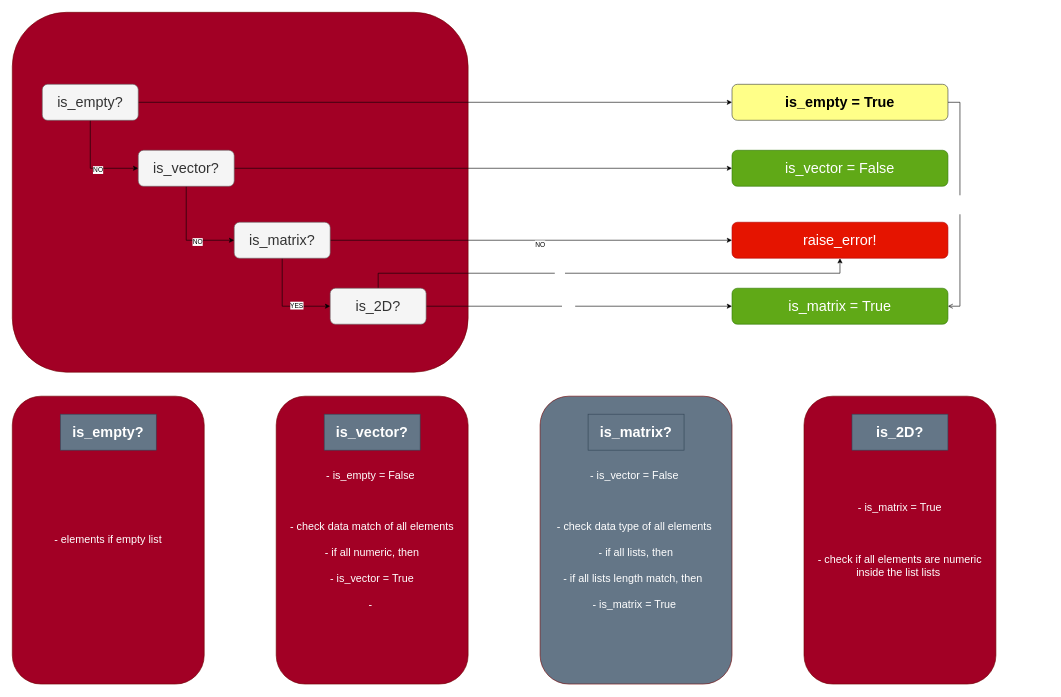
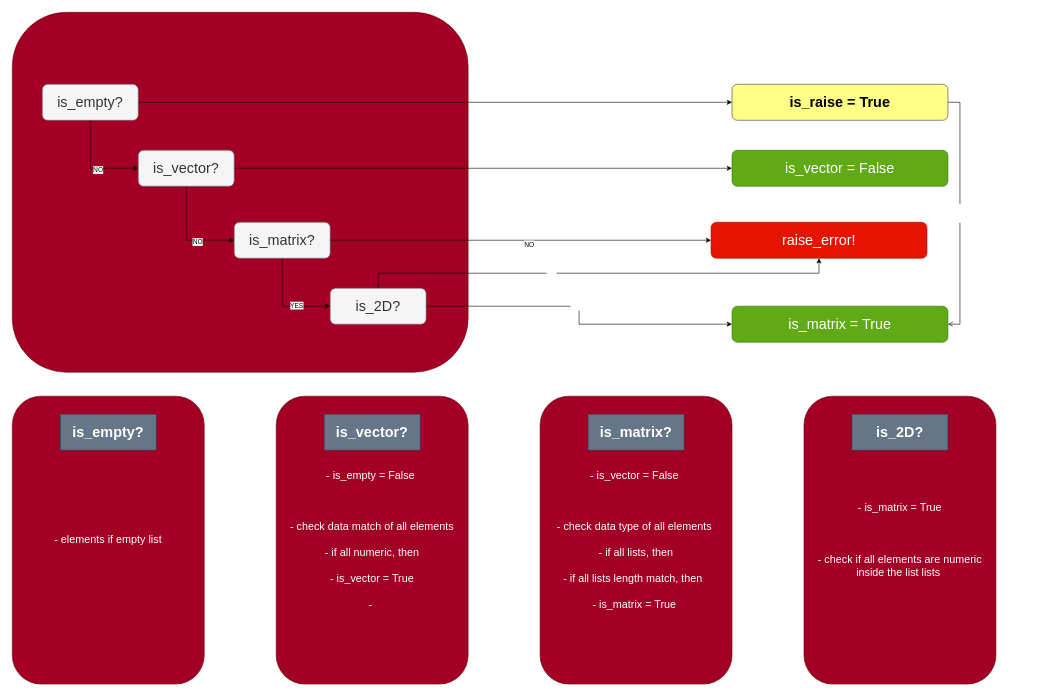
- <mxCell id="35" value="&lt;span style=&quot;font-size: 24px&quot;&gt;is_empty = True&lt;/span&gt;" style="rounded=1;whiteSpace=wrap;html=1;fillColor=#ffff88;strokeColor=#36393d;fontStyle=1;fontColor=#000000;" vertex="1" parent="1"><mxGeometry x="1220" y="140" width="360" height="60" as="geometry" /></mxCell>
+ <mxCell id="35" value="&lt;span style=&quot;font-size: 24px&quot;&gt;is_raise = True&lt;/span&gt;" style="rounded=1;whiteSpace=wrap;html=1;fillColor=#ffff88;strokeColor=#36393d;fontStyle=1;fontColor=#000000;" vertex="1" parent="1"><mxGeometry x="1220" y="140" width="360" height="60" as="geometry" /></mxCell>
- <mxCell id="37" value="&lt;font style=&quot;font-size: 24px&quot;&gt;raise_error!&lt;/font&gt;" style="rounded=1;whiteSpace=wrap;html=1;fillColor=#e51400;strokeColor=#B20000;fontColor=#ffffff;" vertex="1" parent="1"><mxGeometry x="1220" y="370" width="360" height="60" as="geometry" /></mxCell>
+ <mxCell id="37" value="&lt;font style=&quot;font-size: 24px&quot;&gt;raise_error!&lt;/font&gt;" style="rounded=1;whiteSpace=wrap;html=1;fillColor=#e51400;strokeColor=#B20000;fontColor=#ffffff;" vertex="1" parent="1"><mxGeometry x="1185" y="370" width="360" height="60" as="geometry" /></mxCell>
- <mxCell id="38" value="&lt;span style=&quot;font-size: 24px&quot;&gt;is_matrix = True&lt;/span&gt;" style="rounded=1;whiteSpace=wrap;html=1;fillColor=#60a917;strokeColor=#2D7600;fontColor=#ffffff;" vertex="1" parent="1"><mxGeometry x="1220" y="480" width="360" height="60" as="geometry" /></mxCell>
+ <mxCell id="38" value="&lt;span style=&quot;font-size: 24px&quot;&gt;is_matrix = True&lt;/span&gt;" style="rounded=1;whiteSpace=wrap;html=1;fillColor=#60a917;strokeColor=#2D7600;fontColor=#ffffff;" vertex="1" parent="1"><mxGeometry x="1220" y="510" width="360" height="60" as="geometry" /></mxCell>
- <mxCell id="23" value="&lt;span style=&quot;font-size: 18px&quot;&gt;- is_vector = False&amp;nbsp;&lt;br&gt;&lt;br&gt;&lt;br&gt;&lt;br&gt;- check data type of all elements&amp;nbsp;&lt;br&gt;&lt;br&gt;- if all lists, then&lt;br&gt;&lt;br&gt;- if all lists length match, then&amp;nbsp;&amp;nbsp;&lt;br&gt;&lt;br&gt;- is_matrix = True&amp;nbsp;&lt;br&gt;&lt;/span&gt;" style="rounded=1;whiteSpace=wrap;html=1;fillColor=#647687;strokeColor=#6F0000;fontColor=#ffffff;" vertex="1" parent="22"><mxGeometry width="320" height="480" as="geometry" /></mxCell>
+ <mxCell id="23" value="&lt;span style=&quot;font-size: 18px&quot;&gt;- is_vector = False&amp;nbsp;&lt;br&gt;&lt;br&gt;&lt;br&gt;&lt;br&gt;- check data type of all elements&amp;nbsp;&lt;br&gt;&lt;br&gt;- if all lists, then&lt;br&gt;&lt;br&gt;- if all lists length match, then&amp;nbsp;&amp;nbsp;&lt;br&gt;&lt;br&gt;- is_matrix = True&amp;nbsp;&lt;br&gt;&lt;/span&gt;" style="rounded=1;whiteSpace=wrap;html=1;fillColor=#a20025;strokeColor=#6F0000;fontColor=#ffffff;" vertex="1" parent="22"><mxGeometry width="320" height="480" as="geometry" /></mxCell>
